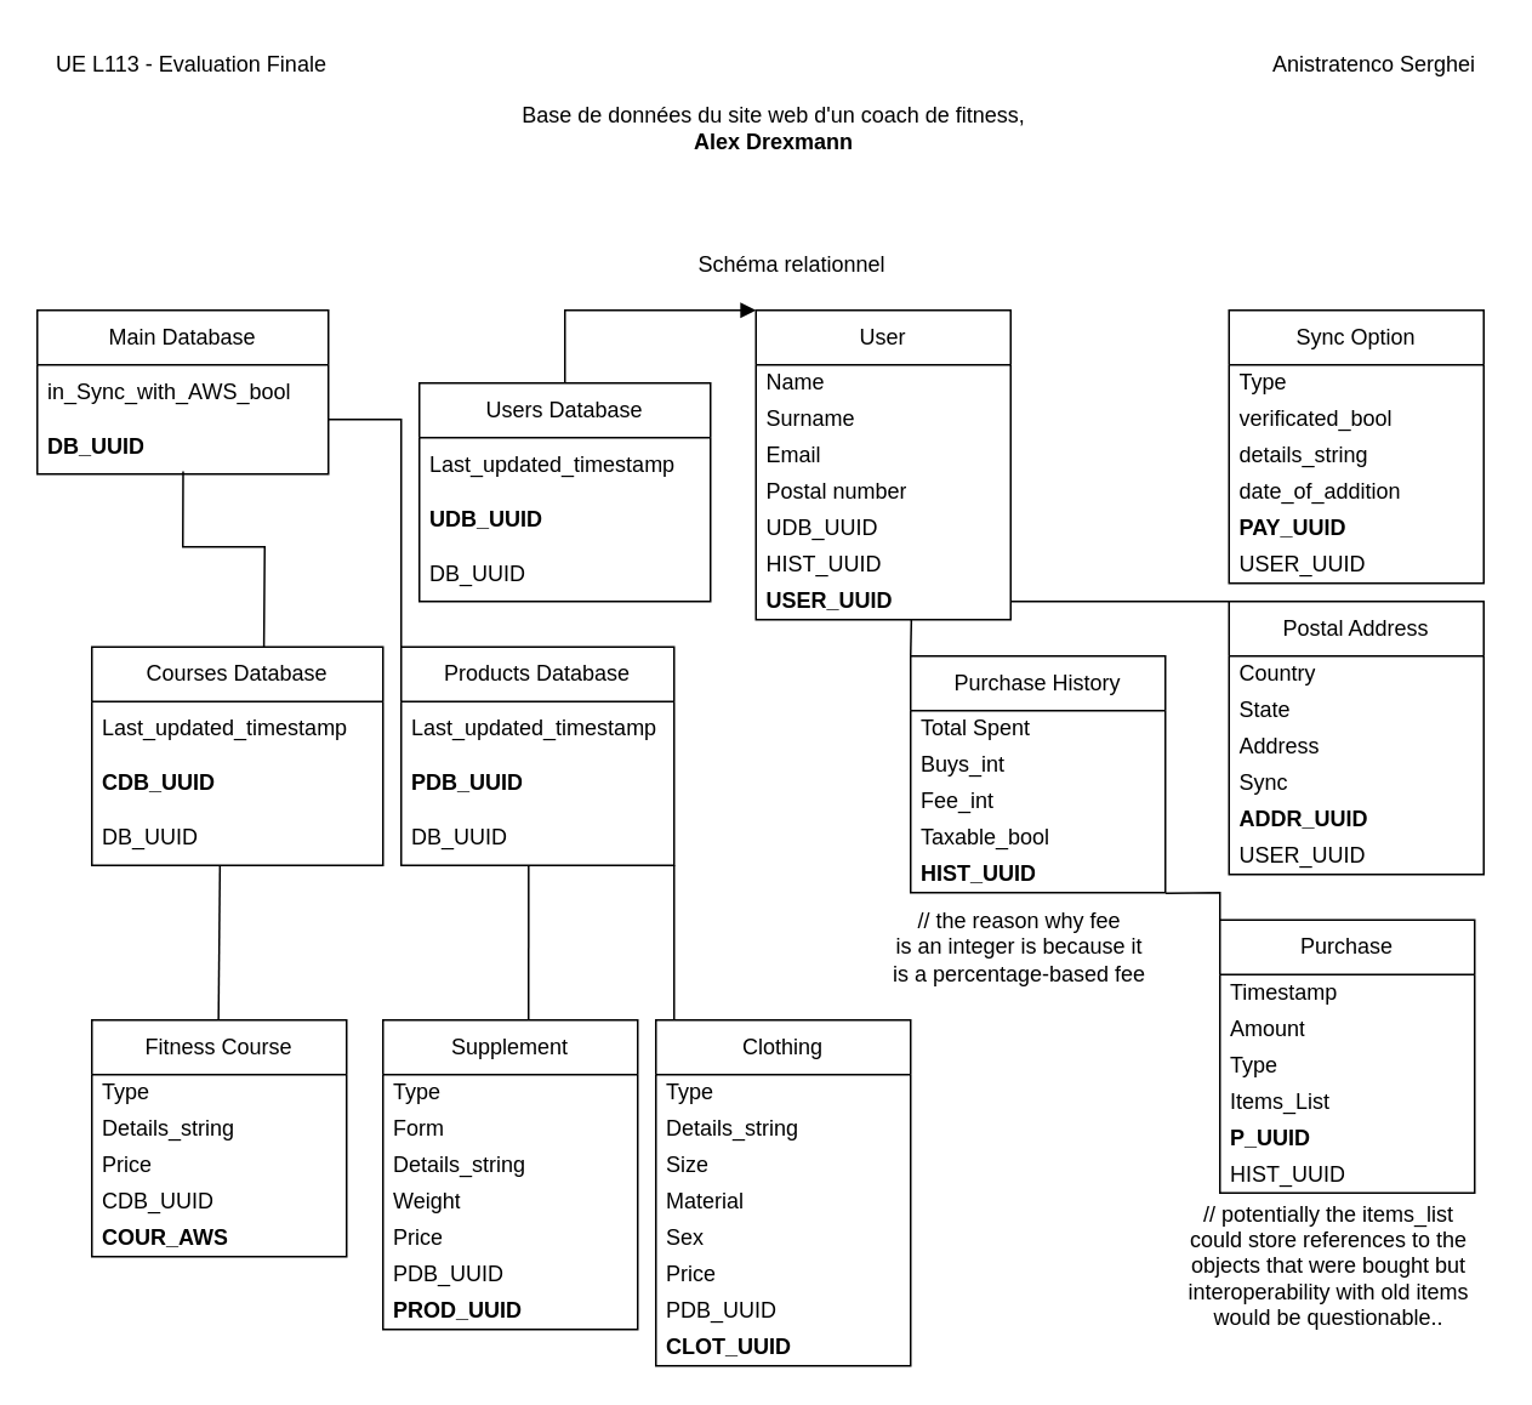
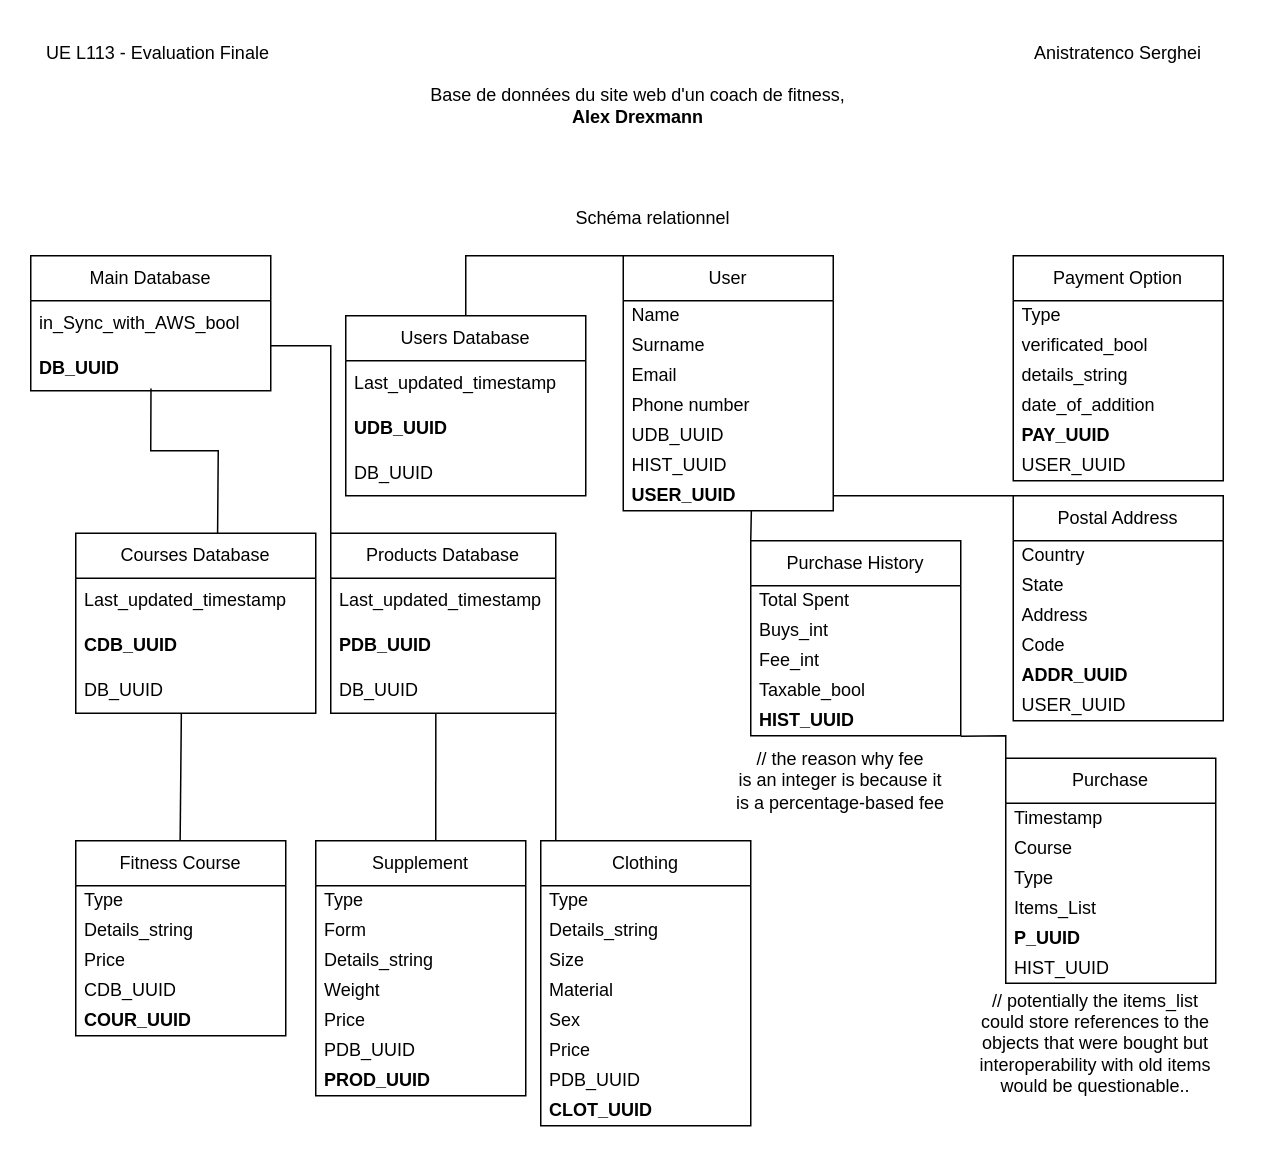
- <mxCell id="3" value="Anistratenco Serghei" style="text;html=1;align=center;verticalAlign=middle;whiteSpace=wrap;rounded=0;" parent="1" vertex="1"><mxGeometry x="680" y="20" width="150" height="30" as="geometry" /></mxCell>
+ <mxCell id="3" value="Anistratenco Serghei" style="text;html=1;align=center;verticalAlign=middle;whiteSpace=wrap;rounded=0;" parent="1" vertex="1"><mxGeometry x="670" y="20" width="150" height="30" as="geometry" /></mxCell>
- <mxCell id="80" value="" style="endArrow=block;html=1;rounded=0;entryX=0;entryY=0;entryDx=0;entryDy=0;exitX=0.5;exitY=0;exitDx=0;exitDy=0;" parent="1" source="67" target="5" edge="1"><mxGeometry width="50" height="50" relative="1" as="geometry"><mxPoint x="370" y="250" as="sourcePoint" /><mxPoint x="420" y="200" as="targetPoint" /><Array as="points"><mxPoint x="310" y="170" /></Array></mxGeometry></mxCell>
+ <mxCell id="80" value="" style="endArrow=none;html=1;rounded=0;entryX=0;entryY=0;entryDx=0;entryDy=0;exitX=0.5;exitY=0;exitDx=0;exitDy=0;" parent="1" source="67" target="5" edge="1"><mxGeometry width="50" height="50" relative="1" as="geometry"><mxPoint x="370" y="250" as="sourcePoint" /><mxPoint x="420" y="200" as="targetPoint" /><Array as="points"><mxPoint x="310" y="170" /></Array></mxGeometry></mxCell>
- <mxCell id="13" value="Sync Option" style="swimlane;fontStyle=0;childLayout=stackLayout;horizontal=1;startSize=30;horizontalStack=0;resizeParent=1;resizeParentMax=0;resizeLast=0;collapsible=1;marginBottom=0;whiteSpace=wrap;html=1;" parent="1" vertex="1"><mxGeometry x="675" y="170" width="140" height="150" as="geometry" /></mxCell>
+ <mxCell id="13" value="Payment Option" style="swimlane;fontStyle=0;childLayout=stackLayout;horizontal=1;startSize=30;horizontalStack=0;resizeParent=1;resizeParentMax=0;resizeLast=0;collapsible=1;marginBottom=0;whiteSpace=wrap;html=1;" parent="1" vertex="1"><mxGeometry x="675" y="170" width="140" height="150" as="geometry" /></mxCell>
- <mxCell id="9" value="Postal number" style="text;strokeColor=none;fillColor=none;align=left;verticalAlign=middle;spacingLeft=4;spacingRight=4;overflow=hidden;points=[[0,0.5],[1,0.5]];portConstraint=eastwest;rotatable=0;whiteSpace=wrap;html=1;" parent="5" vertex="1"><mxGeometry y="90" width="140" height="20" as="geometry" /></mxCell>
+ <mxCell id="9" value="Phone number" style="text;strokeColor=none;fillColor=none;align=left;verticalAlign=middle;spacingLeft=4;spacingRight=4;overflow=hidden;points=[[0,0.5],[1,0.5]];portConstraint=eastwest;rotatable=0;whiteSpace=wrap;html=1;" parent="5" vertex="1"><mxGeometry y="90" width="140" height="20" as="geometry" /></mxCell>
- <mxCell id="24" value="Sync" style="text;strokeColor=none;fillColor=none;align=left;verticalAlign=middle;spacingLeft=4;spacingRight=4;overflow=hidden;points=[[0,0.5],[1,0.5]];portConstraint=eastwest;rotatable=0;whiteSpace=wrap;html=1;" parent="20" vertex="1"><mxGeometry y="90" width="140" height="20" as="geometry" /></mxCell>
+ <mxCell id="24" value="Code" style="text;strokeColor=none;fillColor=none;align=left;verticalAlign=middle;spacingLeft=4;spacingRight=4;overflow=hidden;points=[[0,0.5],[1,0.5]];portConstraint=eastwest;rotatable=0;whiteSpace=wrap;html=1;" parent="20" vertex="1"><mxGeometry y="90" width="140" height="20" as="geometry" /></mxCell>
- <mxCell id="73" value="Amount" style="text;strokeColor=none;fillColor=none;align=left;verticalAlign=middle;spacingLeft=4;spacingRight=4;overflow=hidden;points=[[0,0.5],[1,0.5]];portConstraint=eastwest;rotatable=0;whiteSpace=wrap;html=1;" parent="71" vertex="1"><mxGeometry y="50" width="140" height="20" as="geometry" /></mxCell>
+ <mxCell id="73" value="Course" style="text;strokeColor=none;fillColor=none;align=left;verticalAlign=middle;spacingLeft=4;spacingRight=4;overflow=hidden;points=[[0,0.5],[1,0.5]];portConstraint=eastwest;rotatable=0;whiteSpace=wrap;html=1;" parent="71" vertex="1"><mxGeometry y="50" width="140" height="20" as="geometry" /></mxCell>
- <mxCell id="38" value="COUR_AWS" style="text;strokeColor=none;fillColor=none;align=left;verticalAlign=middle;spacingLeft=4;spacingRight=4;overflow=hidden;points=[[0,0.5],[1,0.5]];portConstraint=eastwest;rotatable=0;whiteSpace=wrap;html=1;fontStyle=1" parent="33" vertex="1"><mxGeometry y="110" width="140" height="20" as="geometry" /></mxCell>
+ <mxCell id="38" value="COUR_UUID" style="text;strokeColor=none;fillColor=none;align=left;verticalAlign=middle;spacingLeft=4;spacingRight=4;overflow=hidden;points=[[0,0.5],[1,0.5]];portConstraint=eastwest;rotatable=0;whiteSpace=wrap;html=1;fontStyle=1" parent="33" vertex="1"><mxGeometry y="110" width="140" height="20" as="geometry" /></mxCell>
